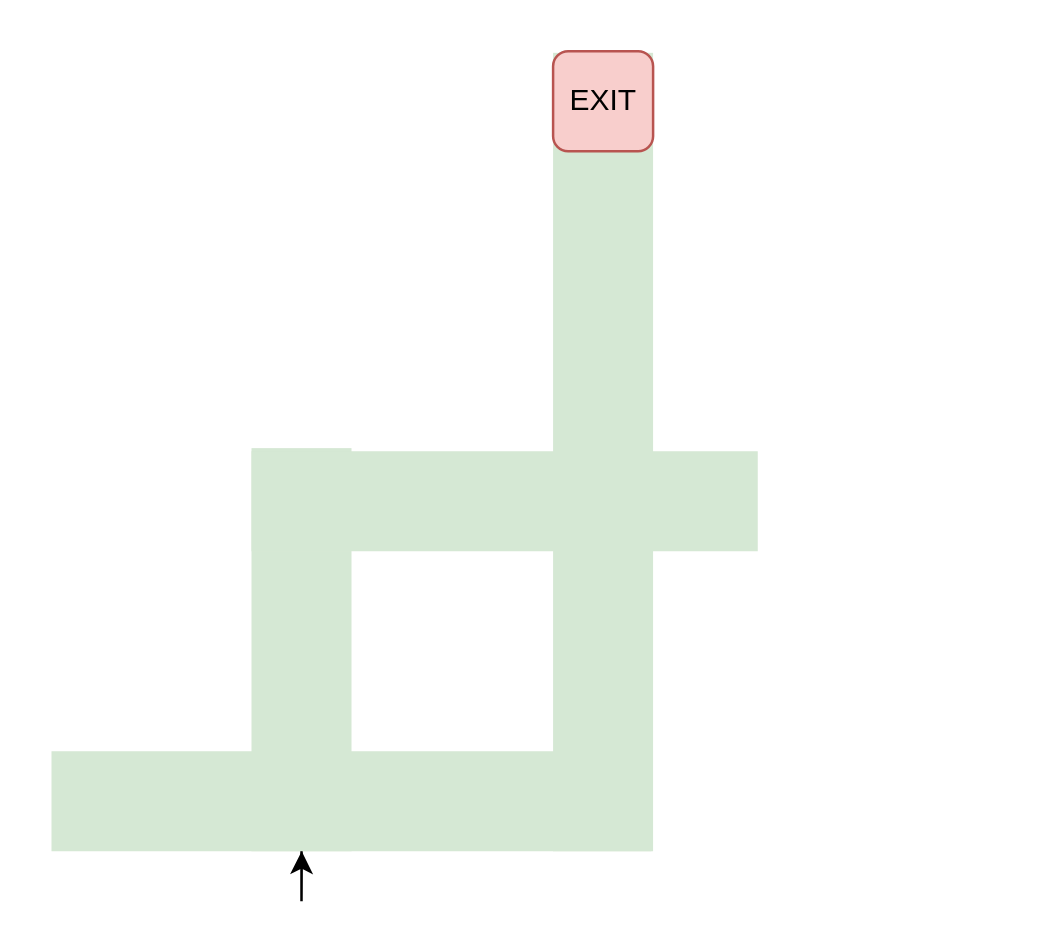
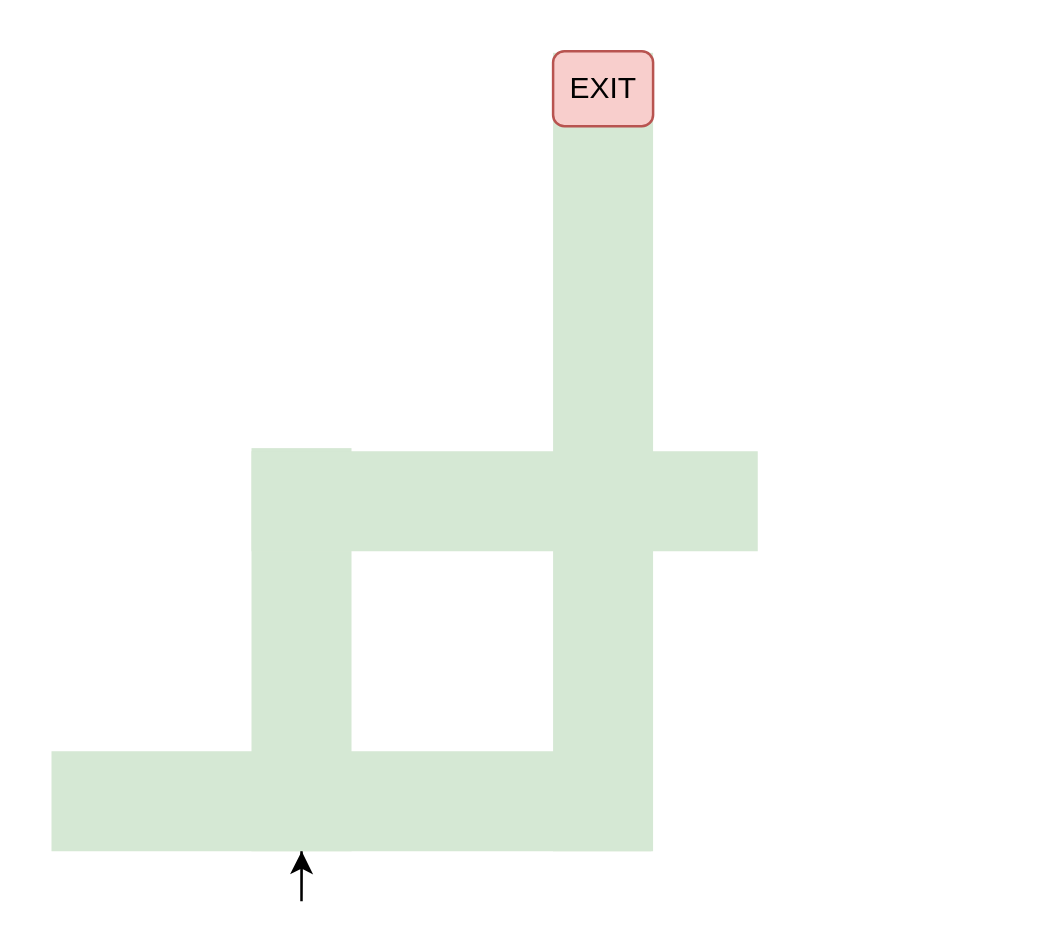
- <mxCell id="7" value="EXIT" style="rounded=1;whiteSpace=wrap;html=1;fillColor=#f8cecc;strokeColor=#b85450;" vertex="1" parent="1"><mxGeometry x="220.64" y="20" width="40" height="40" as="geometry" /></mxCell>
+ <mxCell id="7" value="EXIT" style="rounded=1;whiteSpace=wrap;html=1;fillColor=#f8cecc;strokeColor=#b85450;" vertex="1" parent="1"><mxGeometry x="220.64" y="20" width="40" height="30" as="geometry" /></mxCell>
